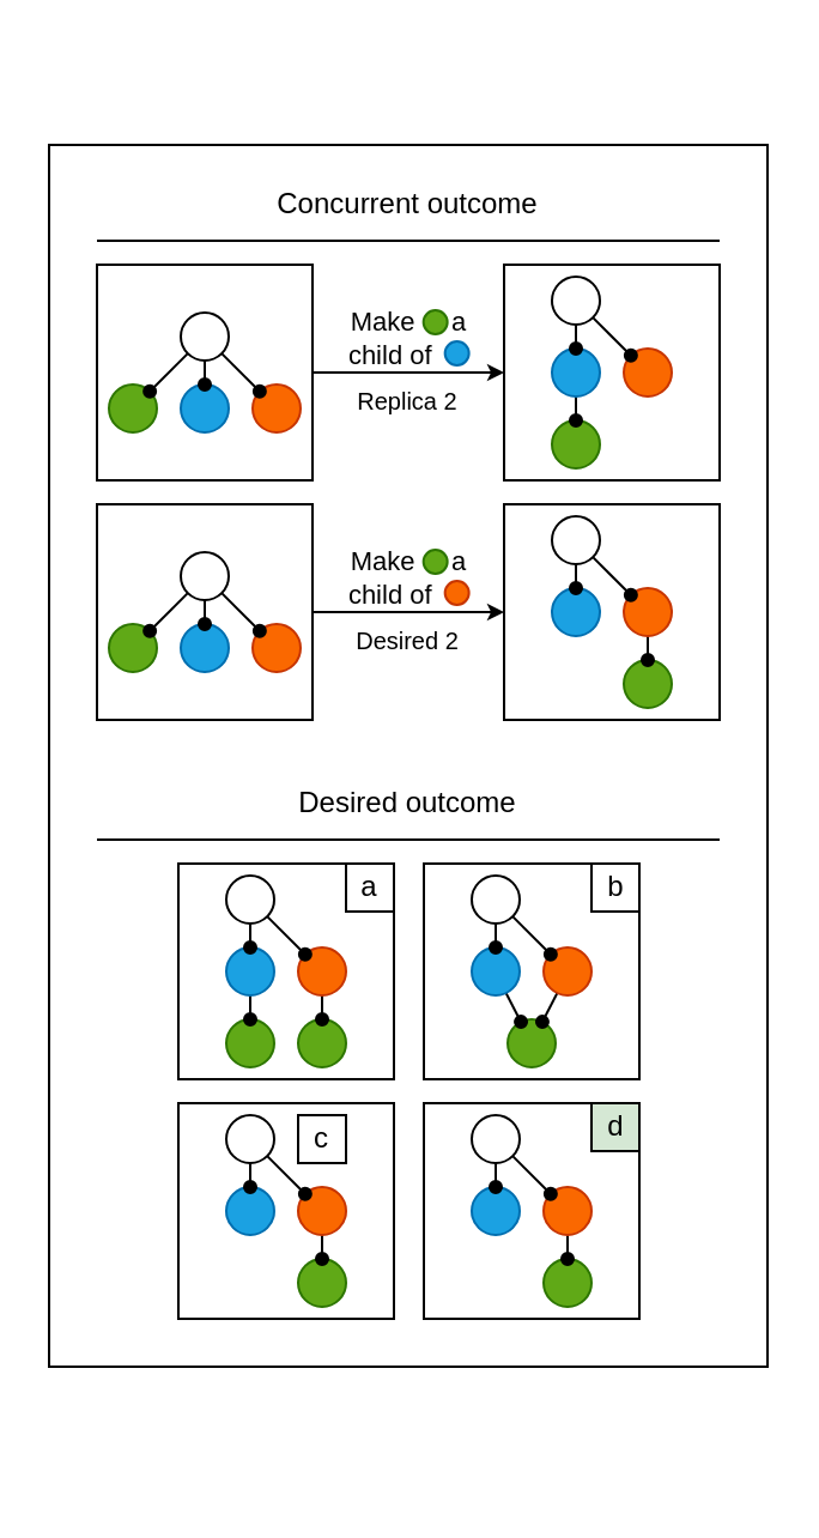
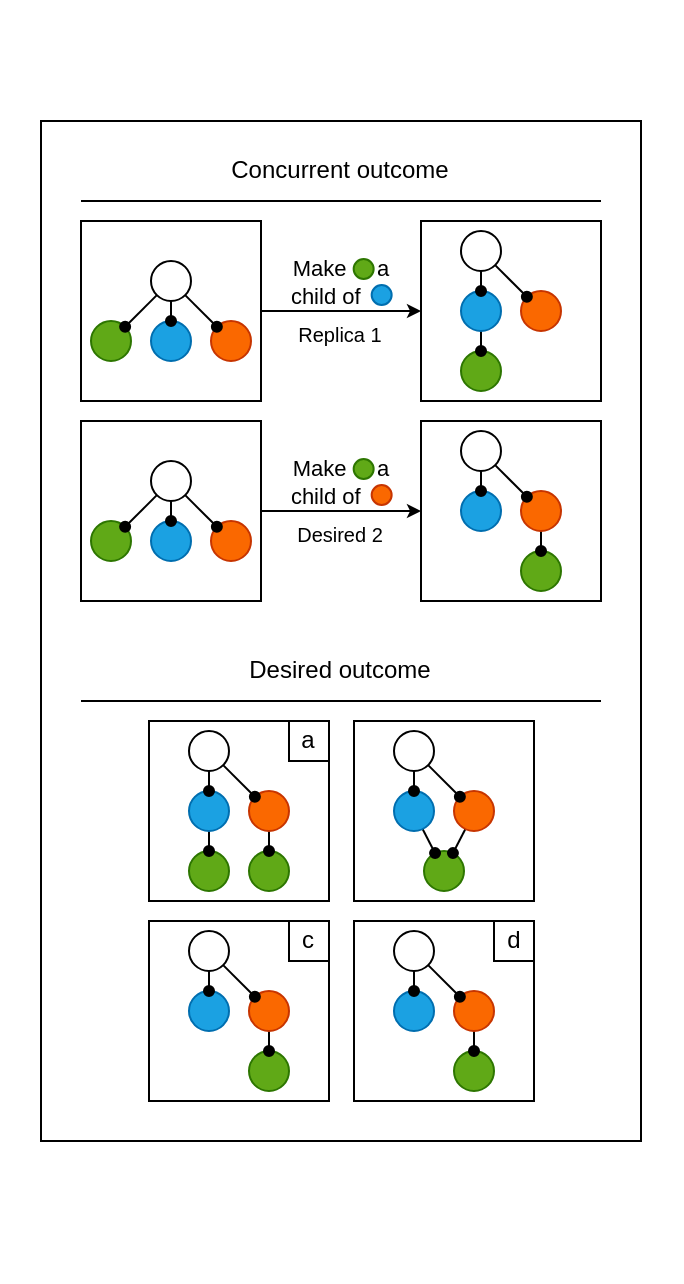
- <mxCell id="92" value="&lt;font style=&quot;font-size: 10px&quot;&gt;Replica 2&lt;/font&gt;" style="text;html=1;strokeColor=none;fillColor=none;align=center;verticalAlign=middle;whiteSpace=wrap;rounded=0;" parent="1" vertex="1"><mxGeometry x="140" y="153" width="60" height="27" as="geometry" /></mxCell>
+ <mxCell id="92" value="&lt;font style=&quot;font-size: 10px&quot;&gt;Replica 1&lt;/font&gt;" style="text;html=1;strokeColor=none;fillColor=none;align=center;verticalAlign=middle;whiteSpace=wrap;rounded=0;" parent="1" vertex="1"><mxGeometry x="140" y="153" width="60" height="27" as="geometry" /></mxCell>
- <mxCell id="94" value="b" style="whiteSpace=wrap;html=1;" parent="1" vertex="1"><mxGeometry x="246.5" y="360" width="20" height="20" as="geometry" /></mxCell>
- <mxCell id="49" value="d" style="whiteSpace=wrap;html=1;fillColor=#d5e8d4;" parent="40" vertex="1"><mxGeometry x="70" width="20" height="20" as="geometry" /></mxCell>
+ <mxCell id="49" value="d" style="whiteSpace=wrap;html=1;" parent="40" vertex="1"><mxGeometry x="70" width="20" height="20" as="geometry" /></mxCell>
- <mxCell id="93" value="c" style="whiteSpace=wrap;html=1;" parent="1" vertex="1"><mxGeometry x="124" y="465" width="20" height="20" as="geometry" /></mxCell>
+ <mxCell id="93" value="c" style="whiteSpace=wrap;html=1;" parent="1" vertex="1"><mxGeometry x="144" y="460" width="20" height="20" as="geometry" /></mxCell>
